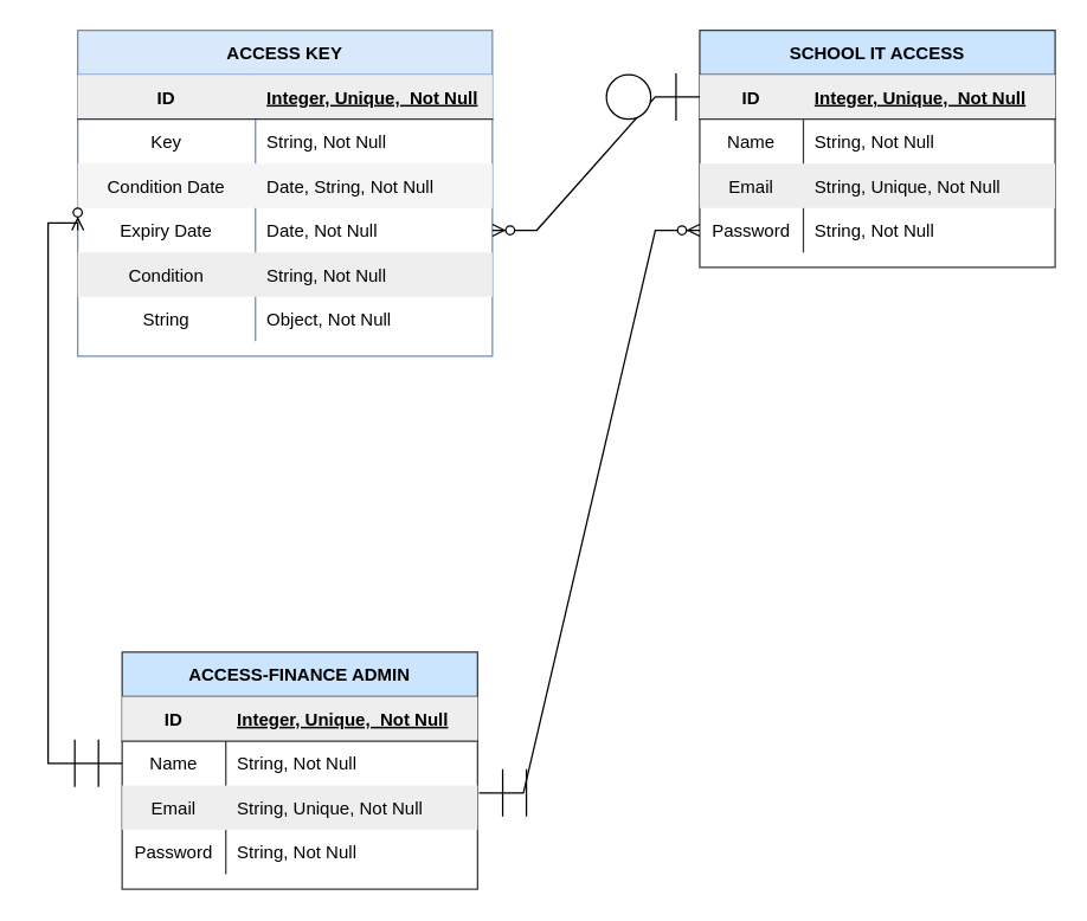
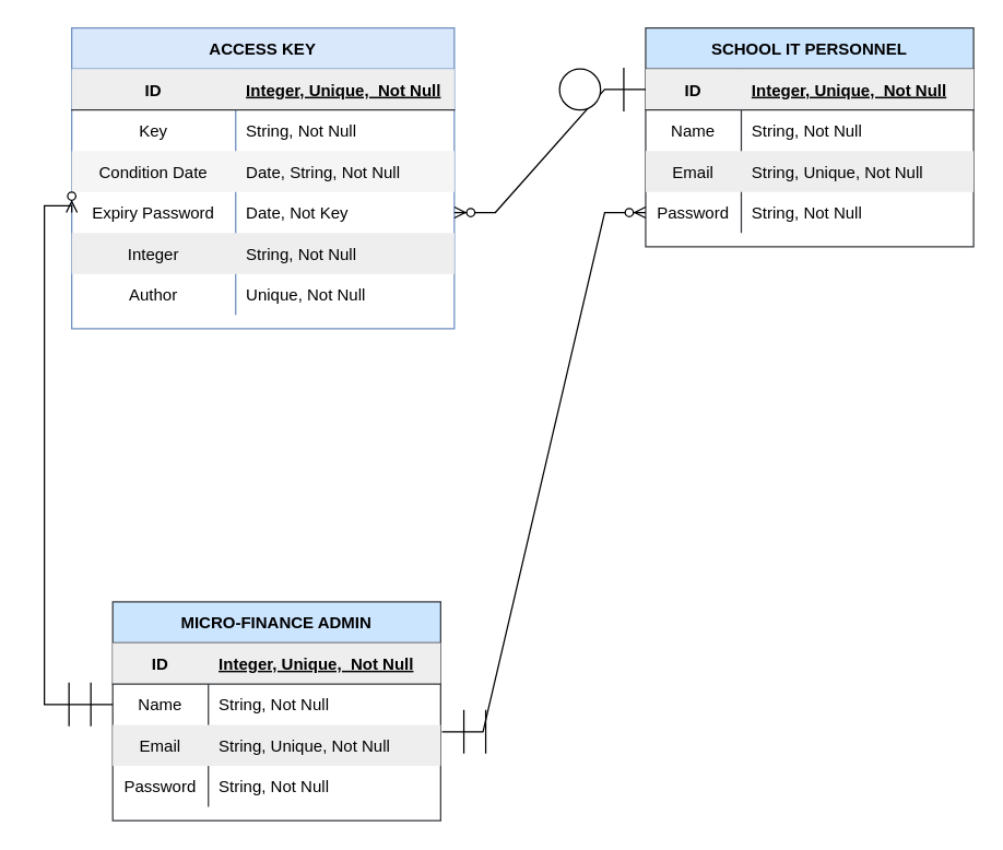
- <mxCell id="2" value="SCHOOL IT ACCESS" style="shape=table;startSize=30;container=1;collapsible=1;childLayout=tableLayout;fixedRows=1;rowLines=0;fontStyle=1;align=center;resizeLast=1;fontFamily=Helvetica;fontSize=12;strokeColor=#36393d;fillColor=#cce5ff;" vertex="1" parent="1"><mxGeometry x="460" y="20" width="240" height="160" as="geometry" /></mxCell>
+ <mxCell id="2" value="SCHOOL IT PERSONNEL" style="shape=table;startSize=30;container=1;collapsible=1;childLayout=tableLayout;fixedRows=1;rowLines=0;fontStyle=1;align=center;resizeLast=1;fontFamily=Helvetica;fontSize=12;strokeColor=#36393d;fillColor=#cce5ff;" vertex="1" parent="1"><mxGeometry x="460" y="20" width="240" height="160" as="geometry" /></mxCell>
- <mxCell id="39" value="Expiry Date" style="shape=partialRectangle;connectable=0;fillColor=none;top=0;left=0;bottom=0;right=0;editable=1;overflow=hidden;fontFamily=Helvetica;fontSize=12;fontColor=default;startSize=30;strokeColor=default;" vertex="1" parent="38"><mxGeometry width="120" height="30" as="geometry"><mxRectangle width="120" height="30" as="alternateBounds" /></mxGeometry></mxCell>
+ <mxCell id="39" value="Expiry Password" style="shape=partialRectangle;connectable=0;fillColor=none;top=0;left=0;bottom=0;right=0;editable=1;overflow=hidden;fontFamily=Helvetica;fontSize=12;fontColor=default;startSize=30;strokeColor=default;" vertex="1" parent="38"><mxGeometry width="120" height="30" as="geometry"><mxRectangle width="120" height="30" as="alternateBounds" /></mxGeometry></mxCell>
- <mxCell id="40" value="Date, Not Null" style="shape=partialRectangle;connectable=0;fillColor=none;top=0;left=0;bottom=0;right=0;align=left;spacingLeft=6;overflow=hidden;fontFamily=Helvetica;fontSize=12;fontColor=default;startSize=30;strokeColor=default;" vertex="1" parent="38"><mxGeometry x="120" width="160" height="30" as="geometry"><mxRectangle width="160" height="30" as="alternateBounds" /></mxGeometry></mxCell>
+ <mxCell id="40" value="Date, Not Key" style="shape=partialRectangle;connectable=0;fillColor=none;top=0;left=0;bottom=0;right=0;align=left;spacingLeft=6;overflow=hidden;fontFamily=Helvetica;fontSize=12;fontColor=default;startSize=30;strokeColor=default;" vertex="1" parent="38"><mxGeometry x="120" width="160" height="30" as="geometry"><mxRectangle width="160" height="30" as="alternateBounds" /></mxGeometry></mxCell>
- <mxCell id="42" value="Condition" style="shape=partialRectangle;connectable=0;fillColor=none;top=0;left=0;bottom=0;right=0;editable=1;overflow=hidden;fontFamily=Helvetica;fontSize=12;fontColor=default;startSize=30;strokeColor=default;" vertex="1" parent="41"><mxGeometry width="120" height="30" as="geometry"><mxRectangle width="120" height="30" as="alternateBounds" /></mxGeometry></mxCell>
+ <mxCell id="42" value="Integer" style="shape=partialRectangle;connectable=0;fillColor=none;top=0;left=0;bottom=0;right=0;editable=1;overflow=hidden;fontFamily=Helvetica;fontSize=12;fontColor=default;startSize=30;strokeColor=default;" vertex="1" parent="41"><mxGeometry width="120" height="30" as="geometry"><mxRectangle width="120" height="30" as="alternateBounds" /></mxGeometry></mxCell>
- <mxCell id="45" value="String" style="shape=partialRectangle;connectable=0;fillColor=none;top=0;left=0;bottom=0;right=0;editable=1;overflow=hidden;fontFamily=Helvetica;fontSize=12;fontColor=default;startSize=30;strokeColor=default;" vertex="1" parent="44"><mxGeometry width="120" height="30" as="geometry"><mxRectangle width="120" height="30" as="alternateBounds" /></mxGeometry></mxCell>
+ <mxCell id="45" value="Author" style="shape=partialRectangle;connectable=0;fillColor=none;top=0;left=0;bottom=0;right=0;editable=1;overflow=hidden;fontFamily=Helvetica;fontSize=12;fontColor=default;startSize=30;strokeColor=default;" vertex="1" parent="44"><mxGeometry width="120" height="30" as="geometry"><mxRectangle width="120" height="30" as="alternateBounds" /></mxGeometry></mxCell>
- <mxCell id="46" value="Object, Not Null" style="shape=partialRectangle;connectable=0;fillColor=none;top=0;left=0;bottom=0;right=0;align=left;spacingLeft=6;overflow=hidden;fontFamily=Helvetica;fontSize=12;fontColor=default;startSize=30;strokeColor=default;" vertex="1" parent="44"><mxGeometry x="120" width="160" height="30" as="geometry"><mxRectangle width="160" height="30" as="alternateBounds" /></mxGeometry></mxCell>
+ <mxCell id="46" value="Unique, Not Null" style="shape=partialRectangle;connectable=0;fillColor=none;top=0;left=0;bottom=0;right=0;align=left;spacingLeft=6;overflow=hidden;fontFamily=Helvetica;fontSize=12;fontColor=default;startSize=30;strokeColor=default;" vertex="1" parent="44"><mxGeometry x="120" width="160" height="30" as="geometry"><mxRectangle width="160" height="30" as="alternateBounds" /></mxGeometry></mxCell>
- <mxCell id="15" value="ACCESS-FINANCE ADMIN" style="shape=table;startSize=30;container=1;collapsible=1;childLayout=tableLayout;fixedRows=1;rowLines=0;fontStyle=1;align=center;resizeLast=1;fontFamily=Helvetica;fontSize=12;strokeColor=#36393d;fillColor=#cce5ff;" vertex="1" parent="1"><mxGeometry x="70" y="440" width="240" height="160" as="geometry" /></mxCell>
+ <mxCell id="15" value="MICRO-FINANCE ADMIN" style="shape=table;startSize=30;container=1;collapsible=1;childLayout=tableLayout;fixedRows=1;rowLines=0;fontStyle=1;align=center;resizeLast=1;fontFamily=Helvetica;fontSize=12;strokeColor=#36393d;fillColor=#cce5ff;" vertex="1" parent="1"><mxGeometry x="70" y="440" width="240" height="160" as="geometry" /></mxCell>
